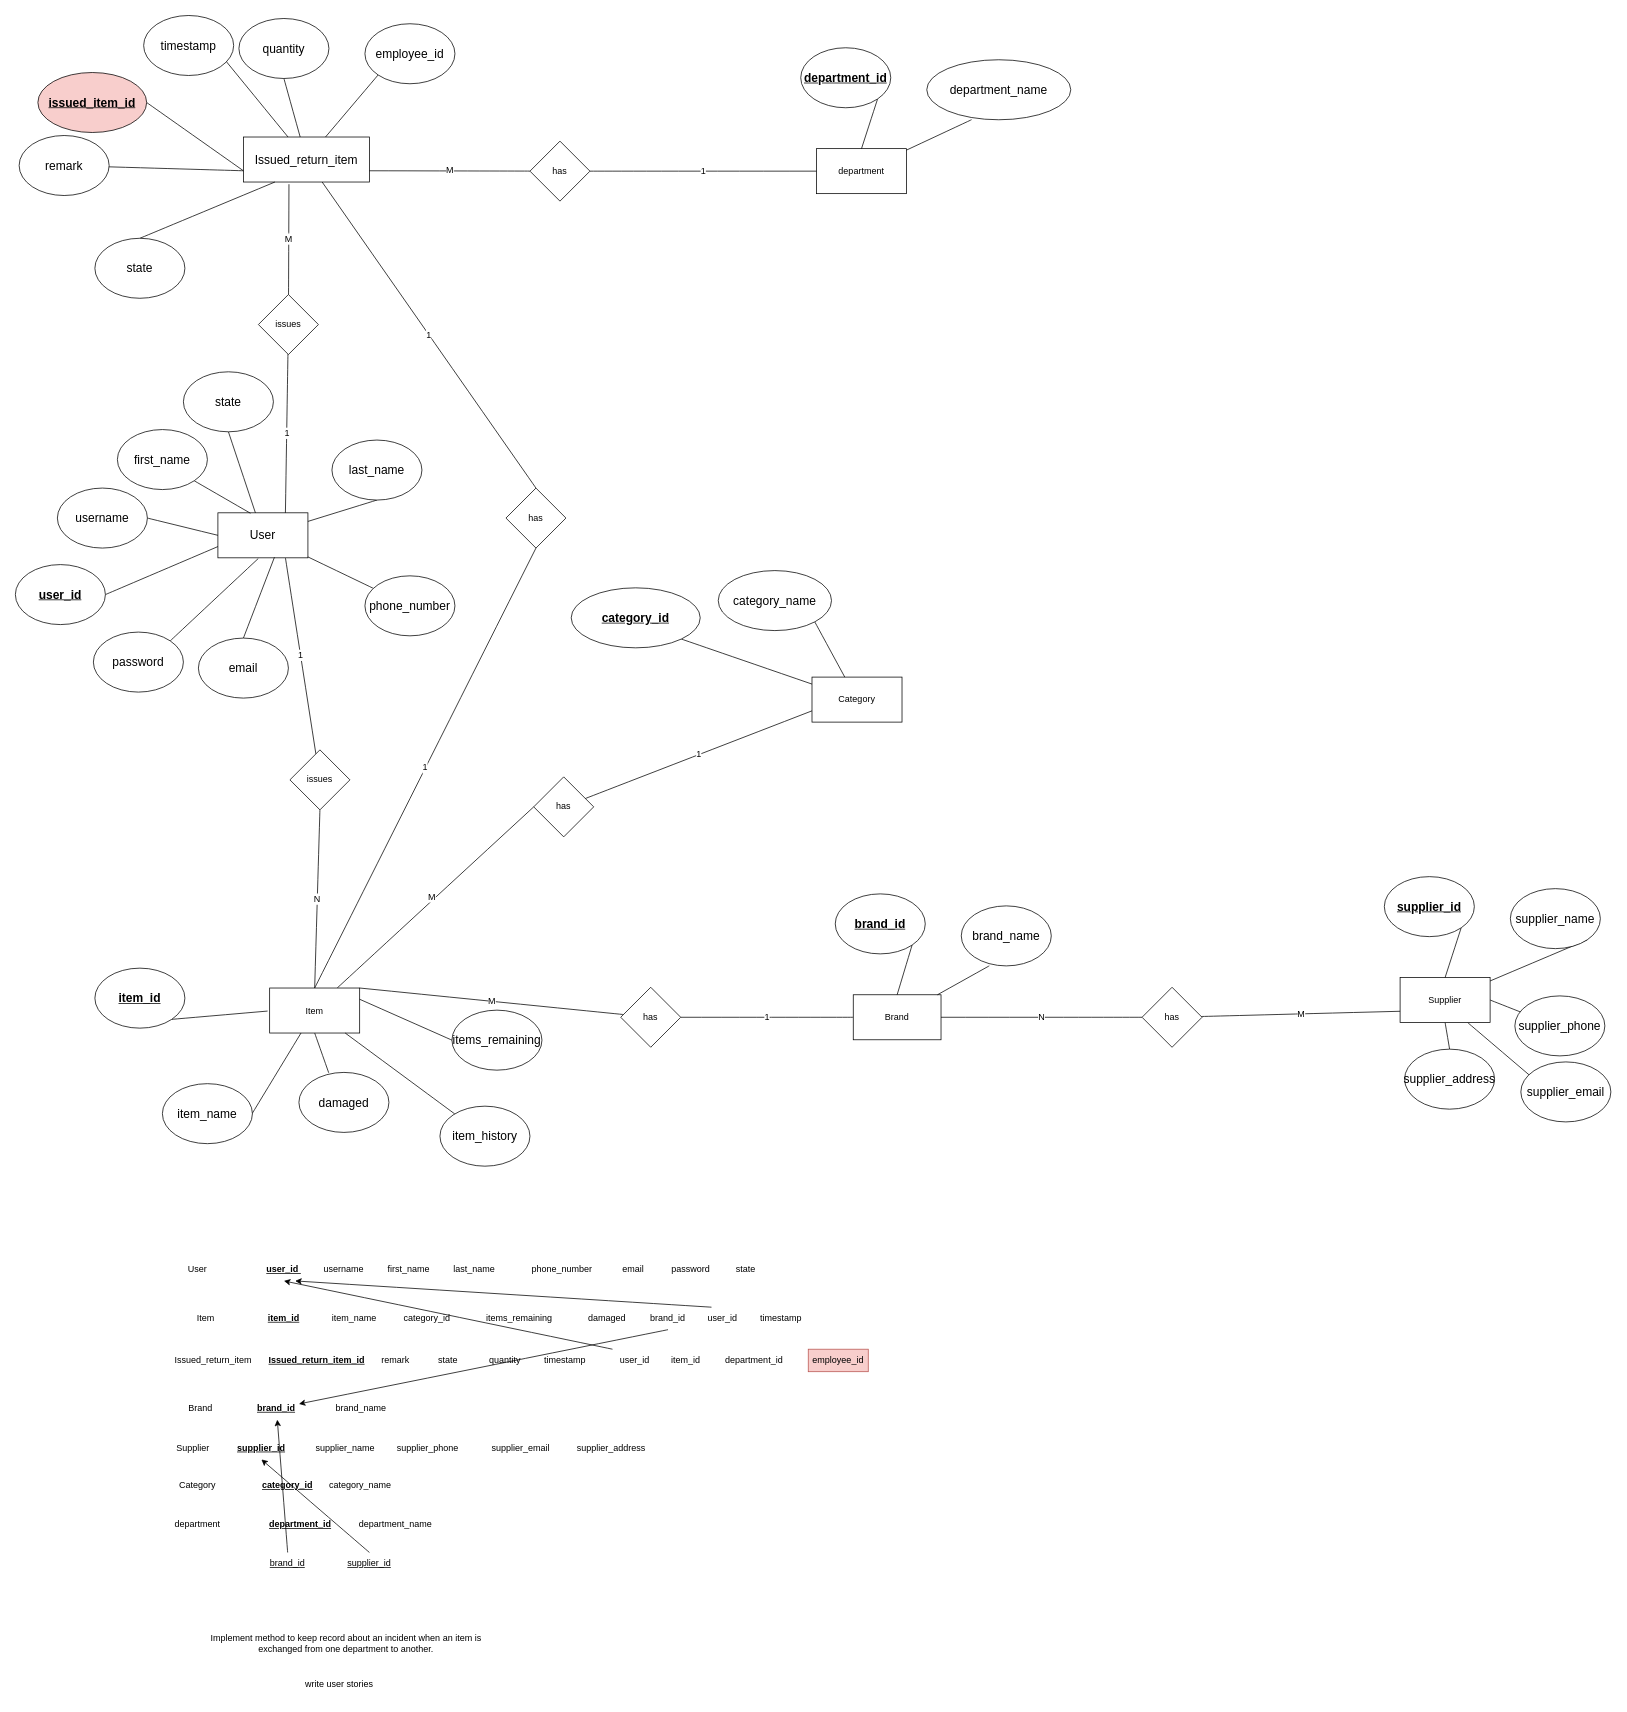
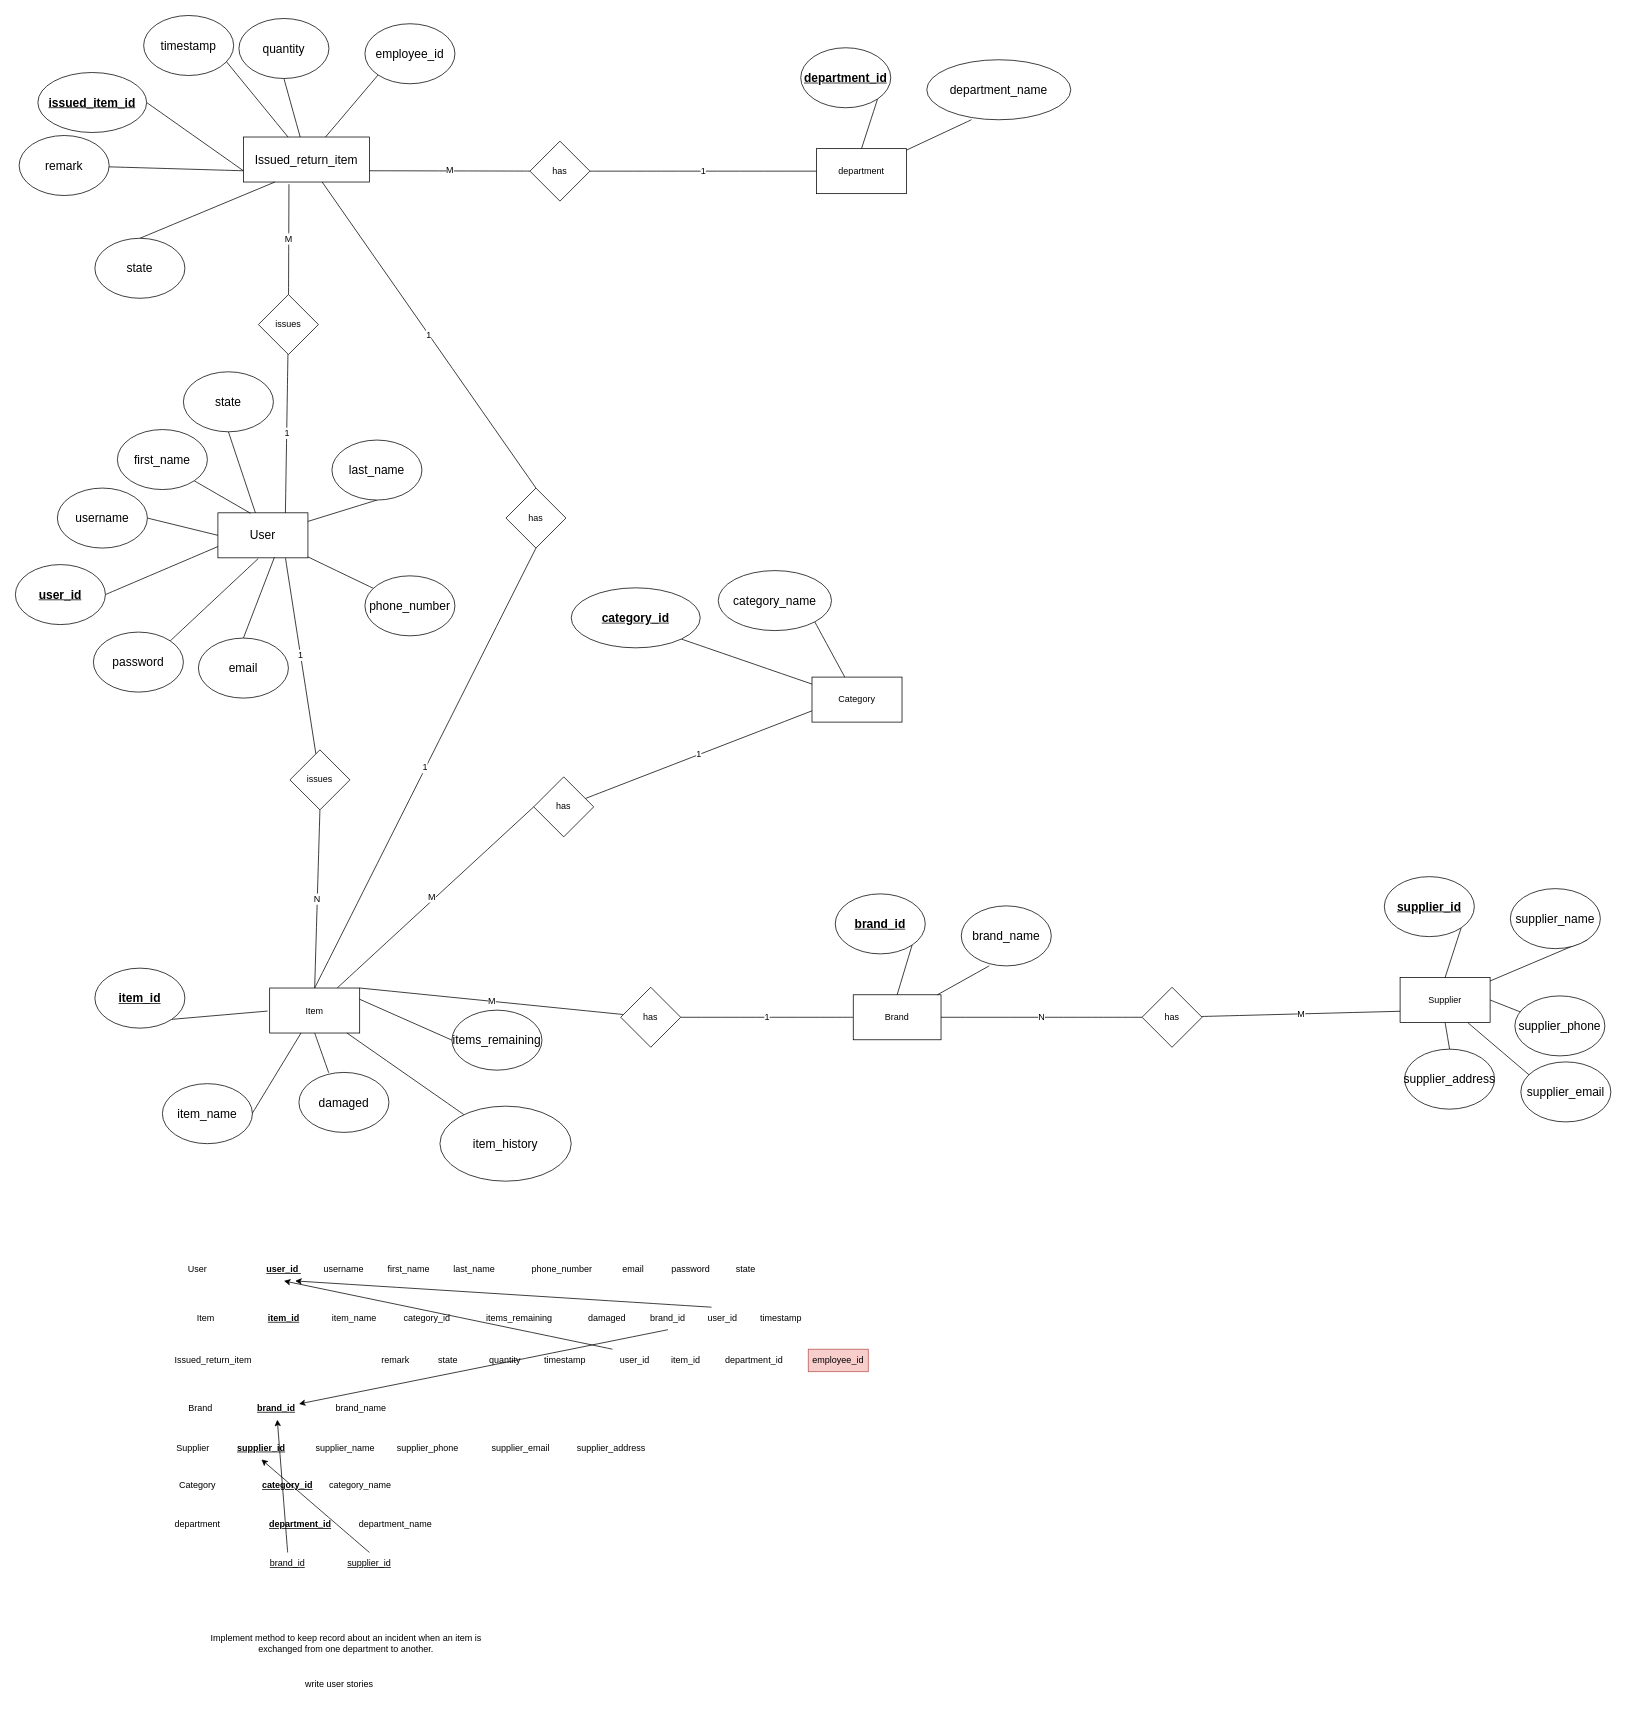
- <mxCell id="21" value="issued_item_id" style="ellipse;whiteSpace=wrap;html=1;fontSize=16;fontStyle=5;fillColor=#f8cecc;" parent="1" vertex="1"><mxGeometry x="50" y="96" width="145" height="80" as="geometry" /></mxCell>
+ <mxCell id="21" value="issued_item_id" style="ellipse;whiteSpace=wrap;html=1;fontSize=16;fontStyle=5" parent="1" vertex="1"><mxGeometry x="50" y="96" width="145" height="80" as="geometry" /></mxCell>
- <mxCell id="39" value="item_history" style="ellipse;whiteSpace=wrap;html=1;fontSize=16;" parent="1" vertex="1"><mxGeometry x="586" y="1474" width="120" height="80" as="geometry" /></mxCell>
+ <mxCell id="39" value="item_history" style="ellipse;whiteSpace=wrap;html=1;fontSize=16;" parent="1" vertex="1"><mxGeometry x="586" y="1474" width="175" height="100" as="geometry" /></mxCell>
- <mxCell id="86" value="Issued_return_item_id" style="text;strokeColor=none;align=center;fillColor=none;html=1;verticalAlign=middle;whiteSpace=wrap;rounded=0;fontSize=12;fontFamily=Helvetica;fontColor=default;fontStyle=5" parent="1" vertex="1"><mxGeometry x="371.46" y="1797.999" width="101.68" height="30" as="geometry" /></mxCell>
